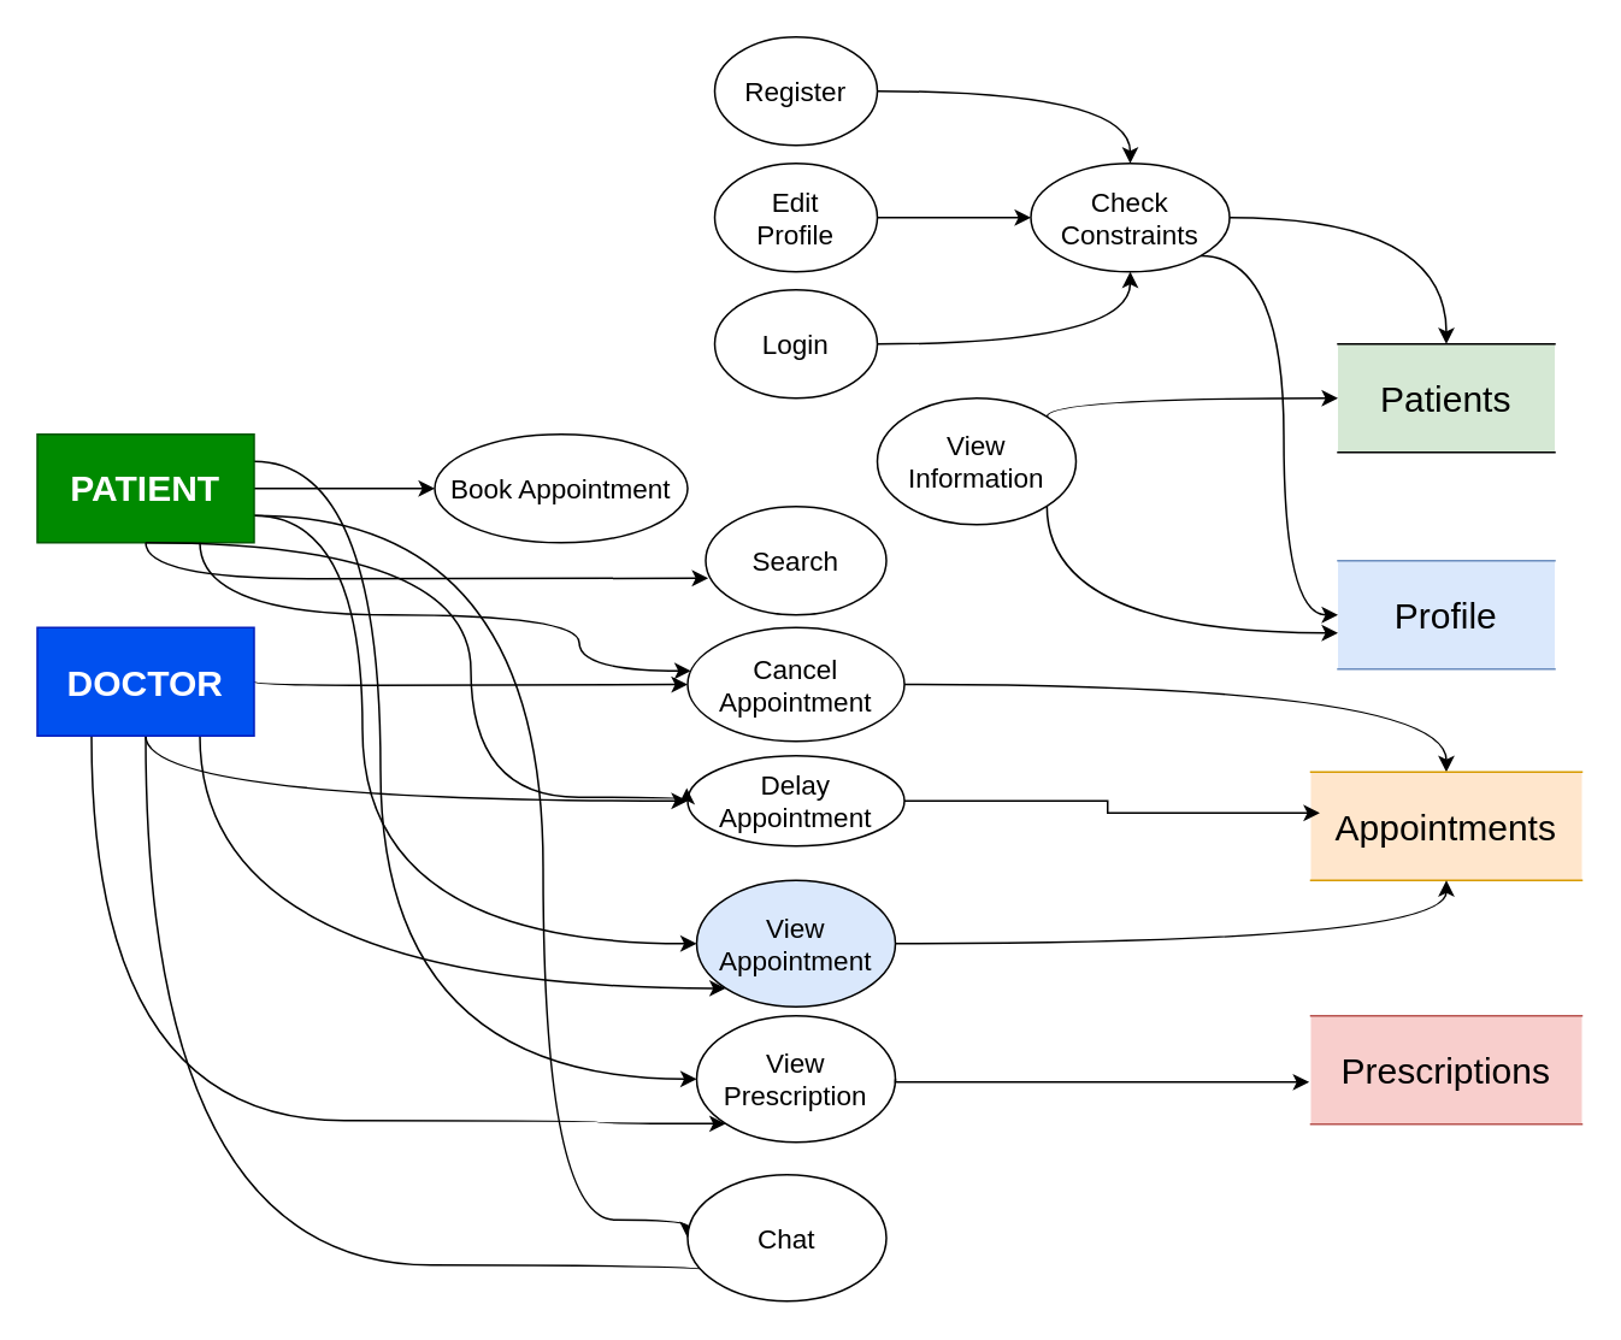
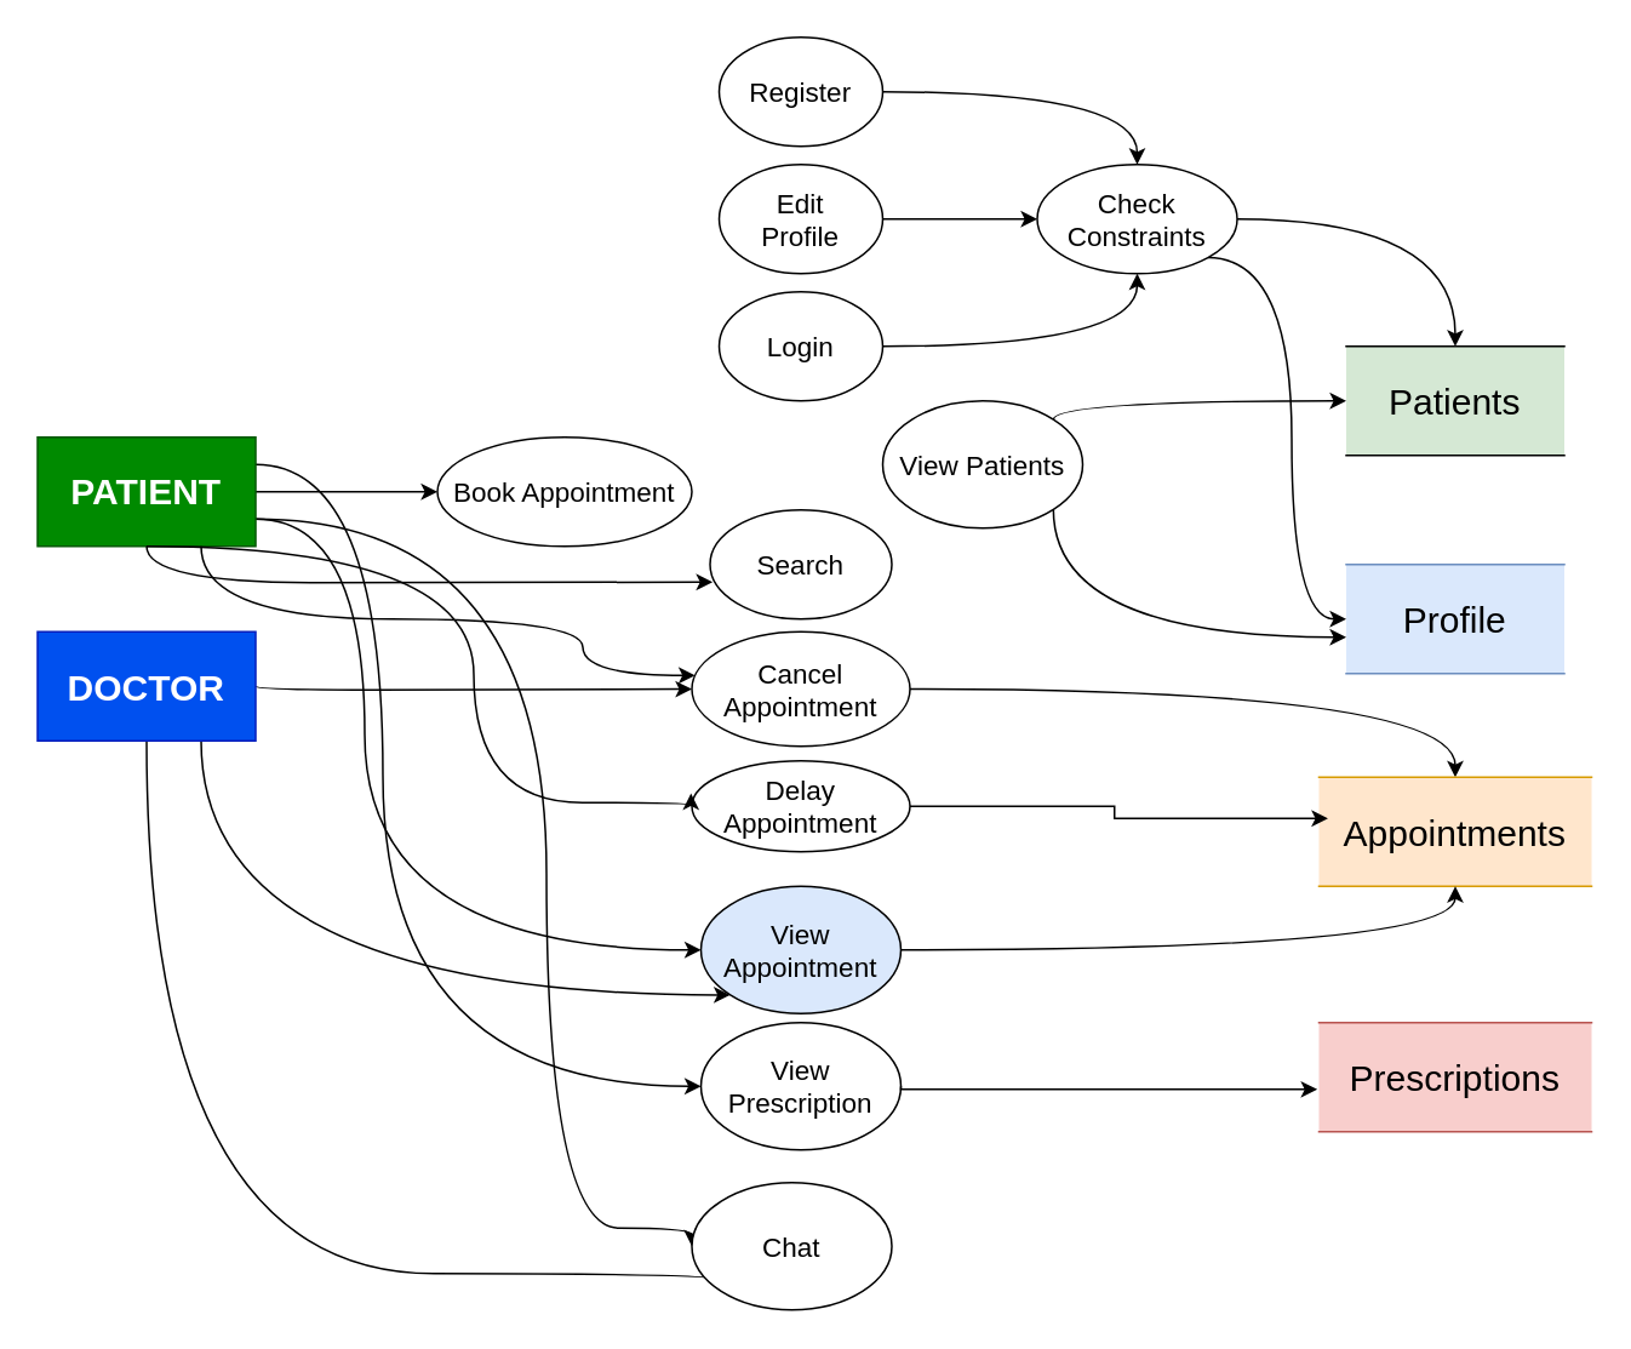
- <mxCell id="25" value="&lt;font style=&quot;font-size: 15px;&quot;&gt;View Information&lt;/font&gt;" style="ellipse;whiteSpace=wrap;html=1;" parent="1" vertex="1"><mxGeometry x="485" y="220" width="110" height="70" as="geometry" /></mxCell>
+ <mxCell id="25" value="&lt;font style=&quot;font-size: 15px;&quot;&gt;View Patients&lt;/font&gt;" style="ellipse;whiteSpace=wrap;html=1;" parent="1" vertex="1"><mxGeometry x="485" y="220" width="110" height="70" as="geometry" /></mxCell>
- <mxCell id="8" style="edgeStyle=orthogonalEdgeStyle;rounded=0;orthogonalLoop=1;jettySize=auto;html=1;exitX=0.5;exitY=1;exitDx=0;exitDy=0;entryX=0;entryY=0.5;entryDx=0;entryDy=0;curved=1;" parent="1" source="12" target="26" edge="1"><mxGeometry relative="1" as="geometry" /></mxCell>
- <mxCell id="11" style="edgeStyle=orthogonalEdgeStyle;rounded=0;orthogonalLoop=1;jettySize=auto;html=1;exitX=0.25;exitY=1;exitDx=0;exitDy=0;entryX=0;entryY=1;entryDx=0;entryDy=0;curved=1;" parent="1" source="12" target="21" edge="1"><mxGeometry relative="1" as="geometry"><Array as="points"><mxPoint x="50" y="620" /><mxPoint x="330" y="620" /><mxPoint x="330" y="622" /></Array></mxGeometry></mxCell>
